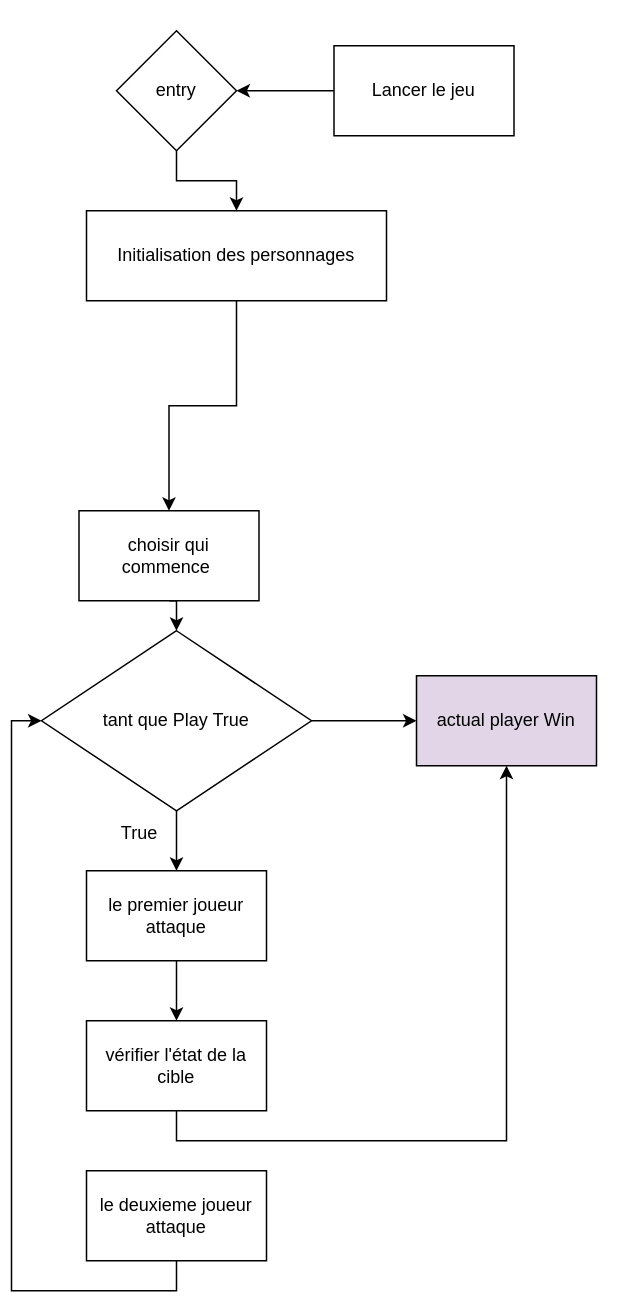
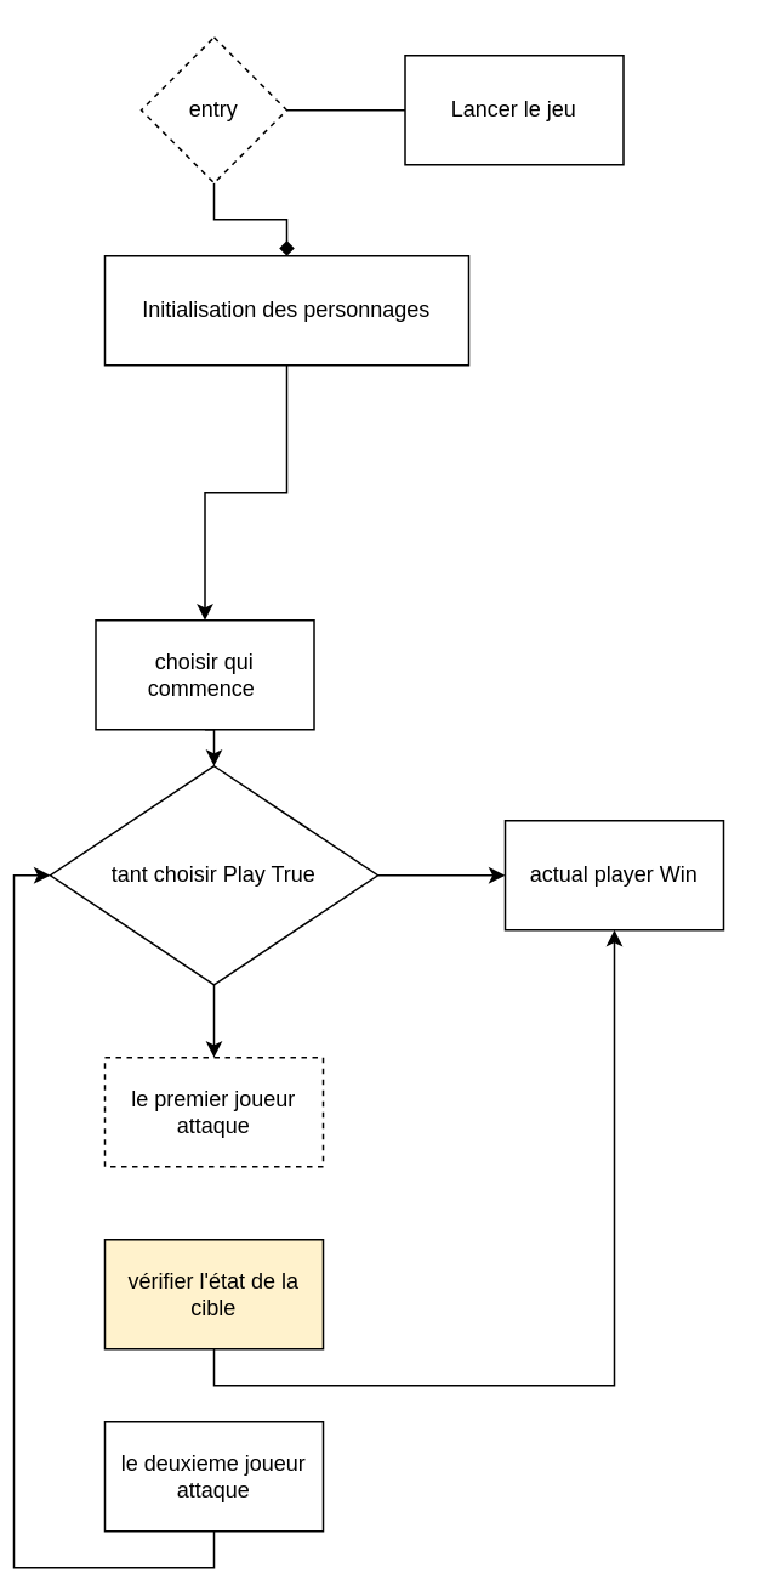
- <mxCell id="5" value="entry" style="rhombus;whiteSpace=wrap;html=1;" vertex="1" parent="1"><mxGeometry x="70" y="20" width="80" height="80" as="geometry" /></mxCell>
+ <mxCell id="5" value="entry" style="rhombus;whiteSpace=wrap;html=1;dashed=1;" vertex="1" parent="1"><mxGeometry x="70" y="20" width="80" height="80" as="geometry" /></mxCell>
- <mxCell id="6" style="edgeStyle=orthogonalEdgeStyle;rounded=0;orthogonalLoop=1;jettySize=auto;html=1;exitX=0;exitY=0.5;exitDx=0;exitDy=0;entryX=1;entryY=0.5;entryDx=0;entryDy=0;" edge="1" parent="1" source="7" target="5"><mxGeometry relative="1" as="geometry" /></mxCell>
+ <mxCell id="6" style="edgeStyle=orthogonalEdgeStyle;rounded=0;orthogonalLoop=1;jettySize=auto;html=1;exitX=0;exitY=0.5;exitDx=0;exitDy=0;entryX=1;entryY=0.5;entryDx=0;entryDy=0;endArrow=none;" edge="1" parent="1" source="7" target="5"><mxGeometry relative="1" as="geometry" /></mxCell>
- <mxCell id="4" style="edgeStyle=orthogonalEdgeStyle;rounded=0;orthogonalLoop=1;jettySize=auto;html=1;exitX=0.5;exitY=1;exitDx=0;exitDy=0;entryX=0.5;entryY=0;entryDx=0;entryDy=0;" edge="1" parent="1" source="5" target="3"><mxGeometry relative="1" as="geometry" /></mxCell>
+ <mxCell id="4" style="edgeStyle=orthogonalEdgeStyle;rounded=0;orthogonalLoop=1;jettySize=auto;html=1;exitX=0.5;exitY=1;exitDx=0;exitDy=0;entryX=0.5;entryY=0;entryDx=0;entryDy=0;endArrow=diamond;" edge="1" parent="1" source="5" target="3"><mxGeometry relative="1" as="geometry" /></mxCell>
- <mxCell id="12" value="tant que Play True" style="rhombus;whiteSpace=wrap;html=1;" vertex="1" parent="1"><mxGeometry x="20" y="420" width="180" height="120" as="geometry" /></mxCell>
+ <mxCell id="12" value="tant choisir Play True" style="rhombus;whiteSpace=wrap;html=1;" vertex="1" parent="1"><mxGeometry x="20" y="420" width="180" height="120" as="geometry" /></mxCell>
- <mxCell id="20" value="actual player Win" style="rounded=0;whiteSpace=wrap;html=1;fillColor=#e1d5e7;" vertex="1" parent="1"><mxGeometry x="270" y="450" width="120" height="60" as="geometry" /></mxCell>
+ <mxCell id="20" value="actual player Win" style="rounded=0;whiteSpace=wrap;html=1;" vertex="1" parent="1"><mxGeometry x="270" y="450" width="120" height="60" as="geometry" /></mxCell>
- <mxCell id="19" value="True" style="text;html=1;align=center;verticalAlign=middle;resizable=0;points=[];autosize=1;strokeColor=none;fillColor=none;" vertex="1" parent="1"><mxGeometry x="60" y="540" width="50" height="30" as="geometry" /></mxCell>
- <mxCell id="14" value="le premier joueur attaque" style="rounded=0;whiteSpace=wrap;html=1;" vertex="1" parent="1"><mxGeometry x="50" y="580" width="120" height="60" as="geometry" /></mxCell>
+ <mxCell id="14" value="le premier joueur attaque" style="rounded=0;whiteSpace=wrap;html=1;dashed=1;" vertex="1" parent="1"><mxGeometry x="50" y="580" width="120" height="60" as="geometry" /></mxCell>
- <mxCell id="13" style="edgeStyle=orthogonalEdgeStyle;rounded=0;orthogonalLoop=1;jettySize=auto;html=1;exitX=0.5;exitY=1;exitDx=0;exitDy=0;entryX=0.5;entryY=0;entryDx=0;entryDy=0;" edge="1" parent="1" source="14" target="18"><mxGeometry relative="1" as="geometry" /></mxCell>
- <mxCell id="18" value="vérifier l'état de la cible" style="rounded=0;whiteSpace=wrap;html=1;" vertex="1" parent="1"><mxGeometry x="50" y="680" width="120" height="60" as="geometry" /></mxCell>
+ <mxCell id="18" value="vérifier l'état de la cible" style="rounded=0;whiteSpace=wrap;html=1;fillColor=#fff2cc;" vertex="1" parent="1"><mxGeometry x="50" y="680" width="120" height="60" as="geometry" /></mxCell>
